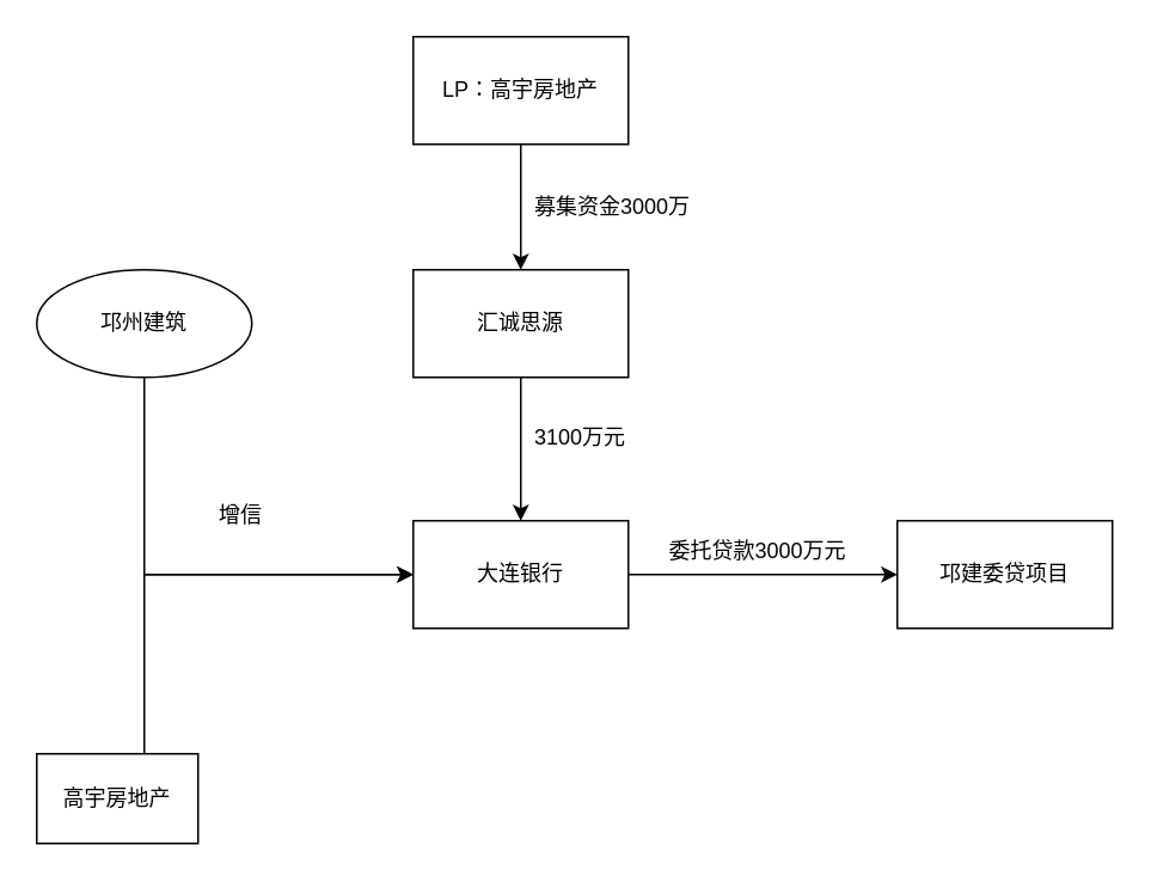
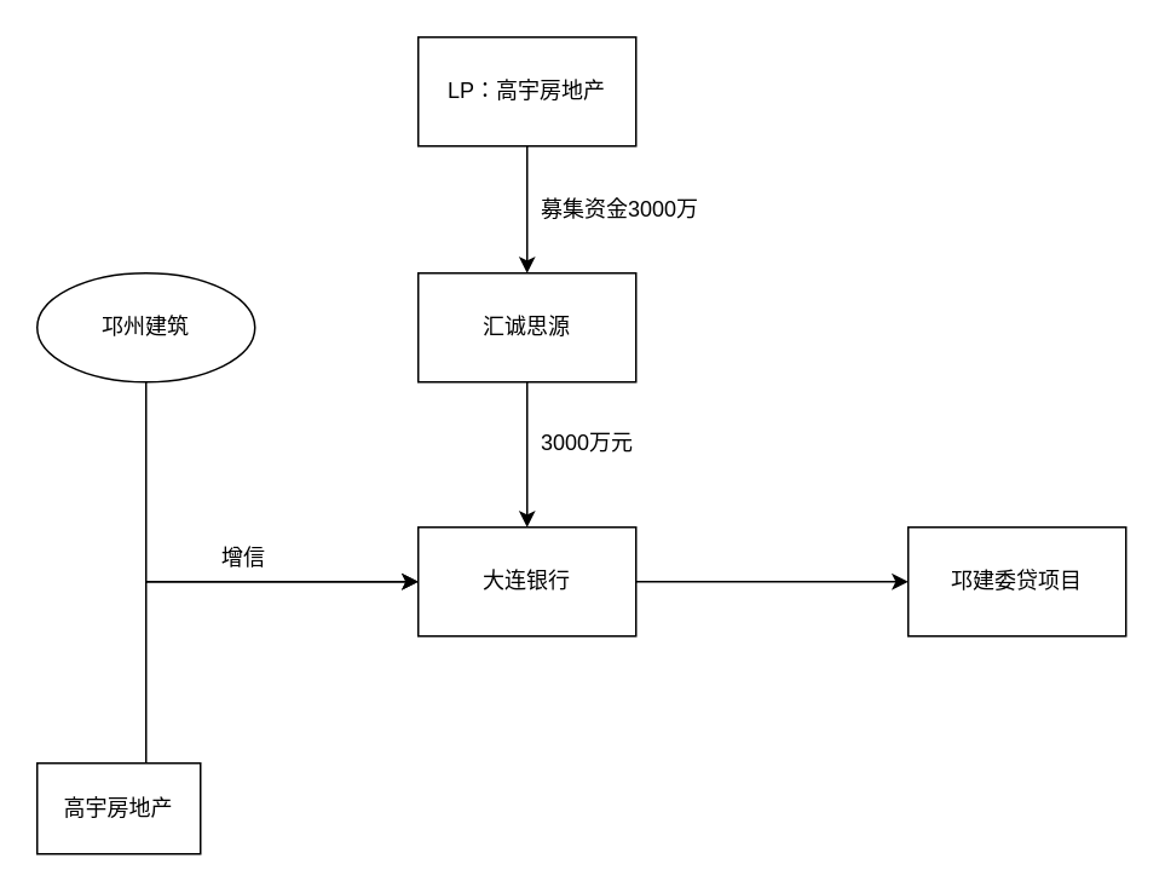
- <mxCell id="10" value="3100万元" style="text;html=1;resizable=0;points=[];autosize=1;align=left;verticalAlign=top;spacingTop=-4;" vertex="1" parent="1"><mxGeometry x="296" y="234" width="70" height="20" as="geometry" /></mxCell>
+ <mxCell id="10" value="3000万元" style="text;html=1;resizable=0;points=[];autosize=1;align=left;verticalAlign=top;spacingTop=-4;" vertex="1" parent="1"><mxGeometry x="296" y="234" width="70" height="20" as="geometry" /></mxCell>
- <mxCell id="16" value="增信" style="text;html=1;resizable=0;points=[];autosize=1;align=left;verticalAlign=top;spacingTop=-4;" vertex="1" parent="1"><mxGeometry x="120" y="277" width="40" height="20" as="geometry" /></mxCell>
+ <mxCell id="16" value="增信" style="text;html=1;resizable=0;points=[];autosize=1;align=left;verticalAlign=top;spacingTop=-4;" vertex="1" parent="1"><mxGeometry x="120" y="297" width="40" height="20" as="geometry" /></mxCell>
- <mxCell id="11" value="委托贷款3000万元" style="text;html=1;resizable=0;points=[];autosize=1;align=left;verticalAlign=top;spacingTop=-4;" vertex="1" parent="1"><mxGeometry x="371" y="297" width="120" height="20" as="geometry" /></mxCell>
